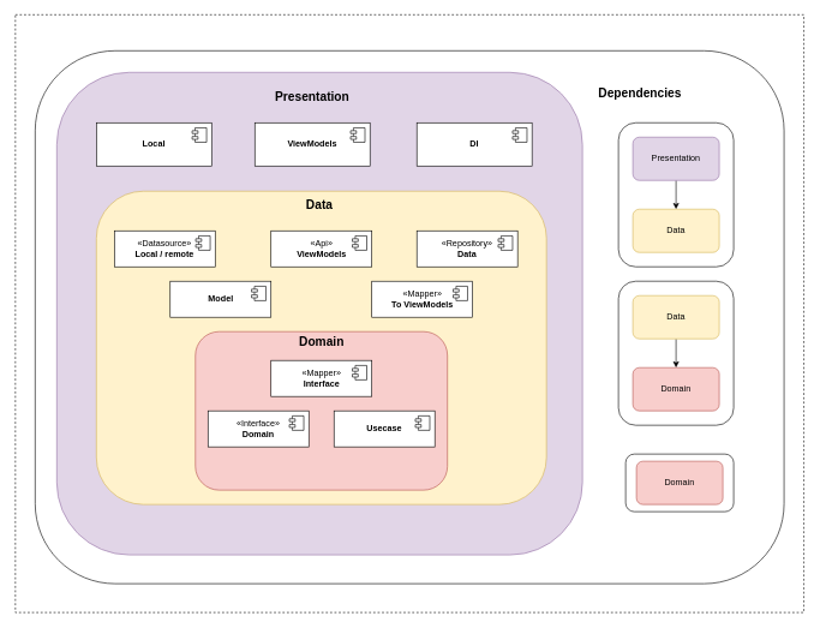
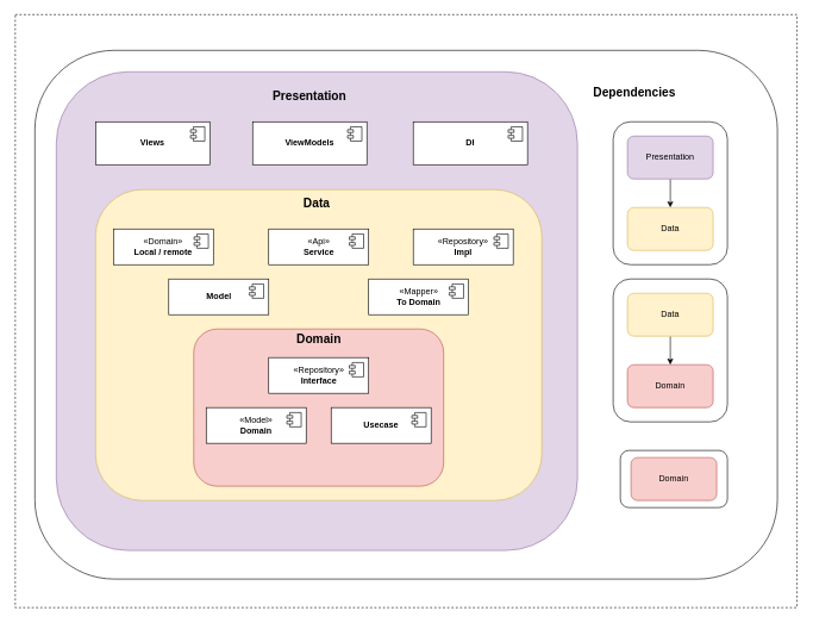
- <mxCell id="11" value="&lt;b&gt;Local&lt;/b&gt;" style="html=1;dropTarget=0;whiteSpace=wrap;" vertex="1" parent="1"><mxGeometry x="133" y="170" width="160" height="60" as="geometry" /></mxCell>
+ <mxCell id="11" value="&lt;b&gt;Views&lt;/b&gt;" style="html=1;dropTarget=0;whiteSpace=wrap;" vertex="1" parent="1"><mxGeometry x="133" y="170" width="160" height="60" as="geometry" /></mxCell>
- <mxCell id="17" value="«Datasource»&lt;br&gt;&lt;b&gt;Local / remote&lt;/b&gt;" style="html=1;dropTarget=0;whiteSpace=wrap;" vertex="1" parent="1"><mxGeometry x="158" y="320" width="140" height="50" as="geometry" /></mxCell>
+ <mxCell id="17" value="«Domain»&lt;br&gt;&lt;b&gt;Local / remote&lt;/b&gt;" style="html=1;dropTarget=0;whiteSpace=wrap;" vertex="1" parent="1"><mxGeometry x="158" y="320" width="140" height="50" as="geometry" /></mxCell>
- <mxCell id="20" value="«Api»&lt;br&gt;&lt;b&gt;ViewModels&lt;/b&gt;" style="html=1;dropTarget=0;whiteSpace=wrap;" vertex="1" parent="1"><mxGeometry x="375.5" y="320" width="140" height="50" as="geometry" /></mxCell>
+ <mxCell id="20" value="«Api»&lt;br&gt;&lt;b&gt;Service&lt;/b&gt;" style="html=1;dropTarget=0;whiteSpace=wrap;" vertex="1" parent="1"><mxGeometry x="375.5" y="320" width="140" height="50" as="geometry" /></mxCell>
- <mxCell id="22" value="«Repository»&lt;br&gt;&lt;b&gt;Data&lt;/b&gt;" style="html=1;dropTarget=0;whiteSpace=wrap;" vertex="1" parent="1"><mxGeometry x="578" y="320" width="140" height="50" as="geometry" /></mxCell>
+ <mxCell id="22" value="«Repository»&lt;br&gt;&lt;b&gt;Impl&lt;/b&gt;" style="html=1;dropTarget=0;whiteSpace=wrap;" vertex="1" parent="1"><mxGeometry x="578" y="320" width="140" height="50" as="geometry" /></mxCell>
- <mxCell id="26" value="«Mapper»&lt;br&gt;&lt;b&gt;To ViewModels&lt;/b&gt;" style="html=1;dropTarget=0;whiteSpace=wrap;" vertex="1" parent="1"><mxGeometry x="515.5" y="390" width="140" height="50" as="geometry" /></mxCell>
+ <mxCell id="26" value="«Mapper»&lt;br&gt;&lt;b&gt;To Domain&lt;/b&gt;" style="html=1;dropTarget=0;whiteSpace=wrap;" vertex="1" parent="1"><mxGeometry x="515.5" y="390" width="140" height="50" as="geometry" /></mxCell>
- <mxCell id="28" value="«Mapper»&lt;br&gt;&lt;b&gt;Interface&lt;/b&gt;" style="html=1;dropTarget=0;whiteSpace=wrap;" vertex="1" parent="1"><mxGeometry x="375.5" y="500" width="140" height="50" as="geometry" /></mxCell>
+ <mxCell id="28" value="«Repository»&lt;br&gt;&lt;b&gt;Interface&lt;/b&gt;" style="html=1;dropTarget=0;whiteSpace=wrap;" vertex="1" parent="1"><mxGeometry x="375.5" y="500" width="140" height="50" as="geometry" /></mxCell>
- <mxCell id="30" value="«Interface»&lt;br&gt;&lt;b&gt;Domain&lt;/b&gt;" style="html=1;dropTarget=0;whiteSpace=wrap;" vertex="1" parent="1"><mxGeometry x="288" y="570" width="140" height="50" as="geometry" /></mxCell>
+ <mxCell id="30" value="«Model»&lt;br&gt;&lt;b&gt;Domain&lt;/b&gt;" style="html=1;dropTarget=0;whiteSpace=wrap;" vertex="1" parent="1"><mxGeometry x="288" y="570" width="140" height="50" as="geometry" /></mxCell>
